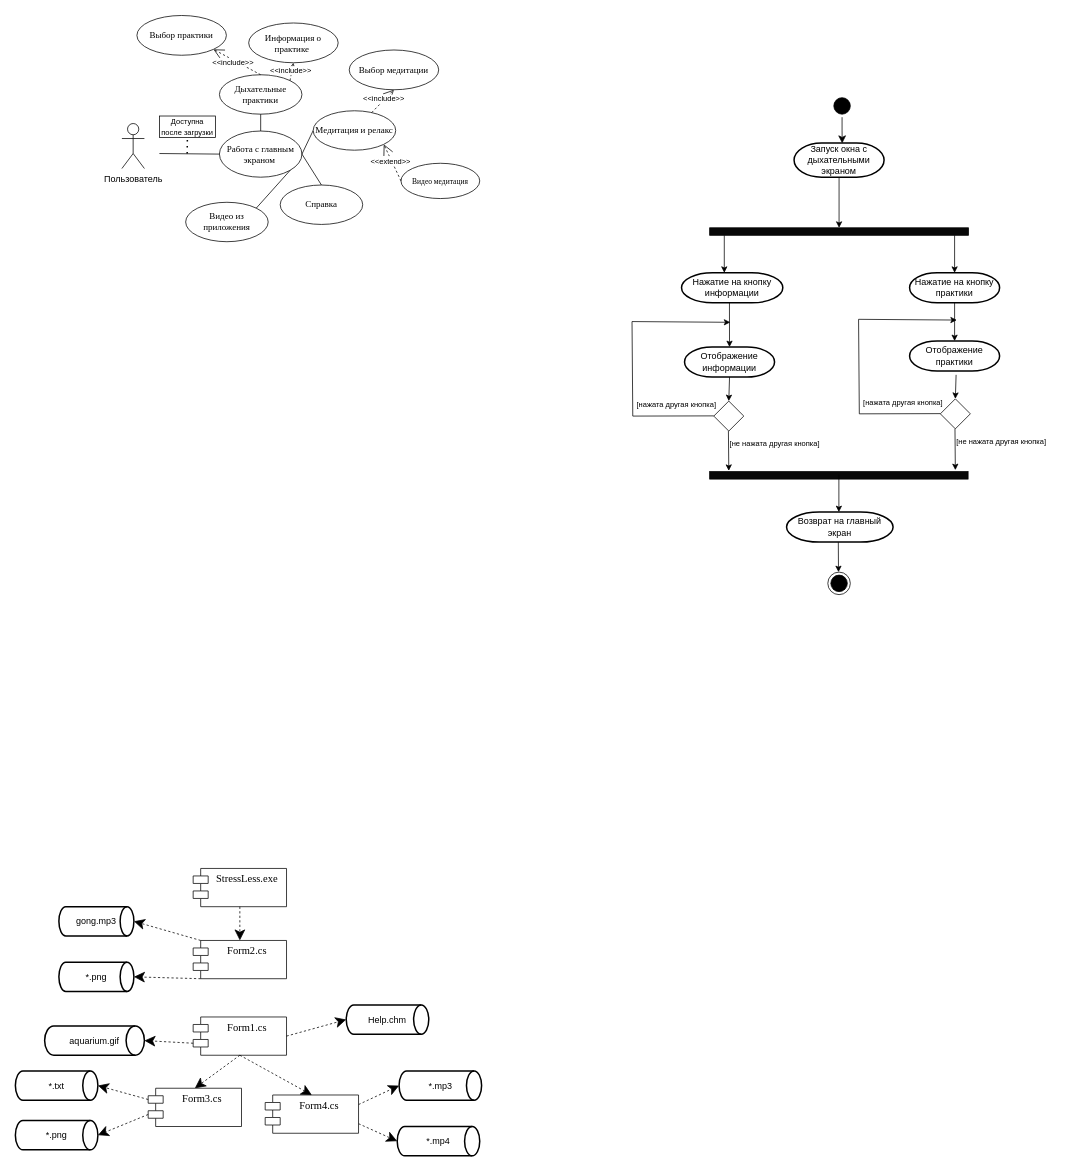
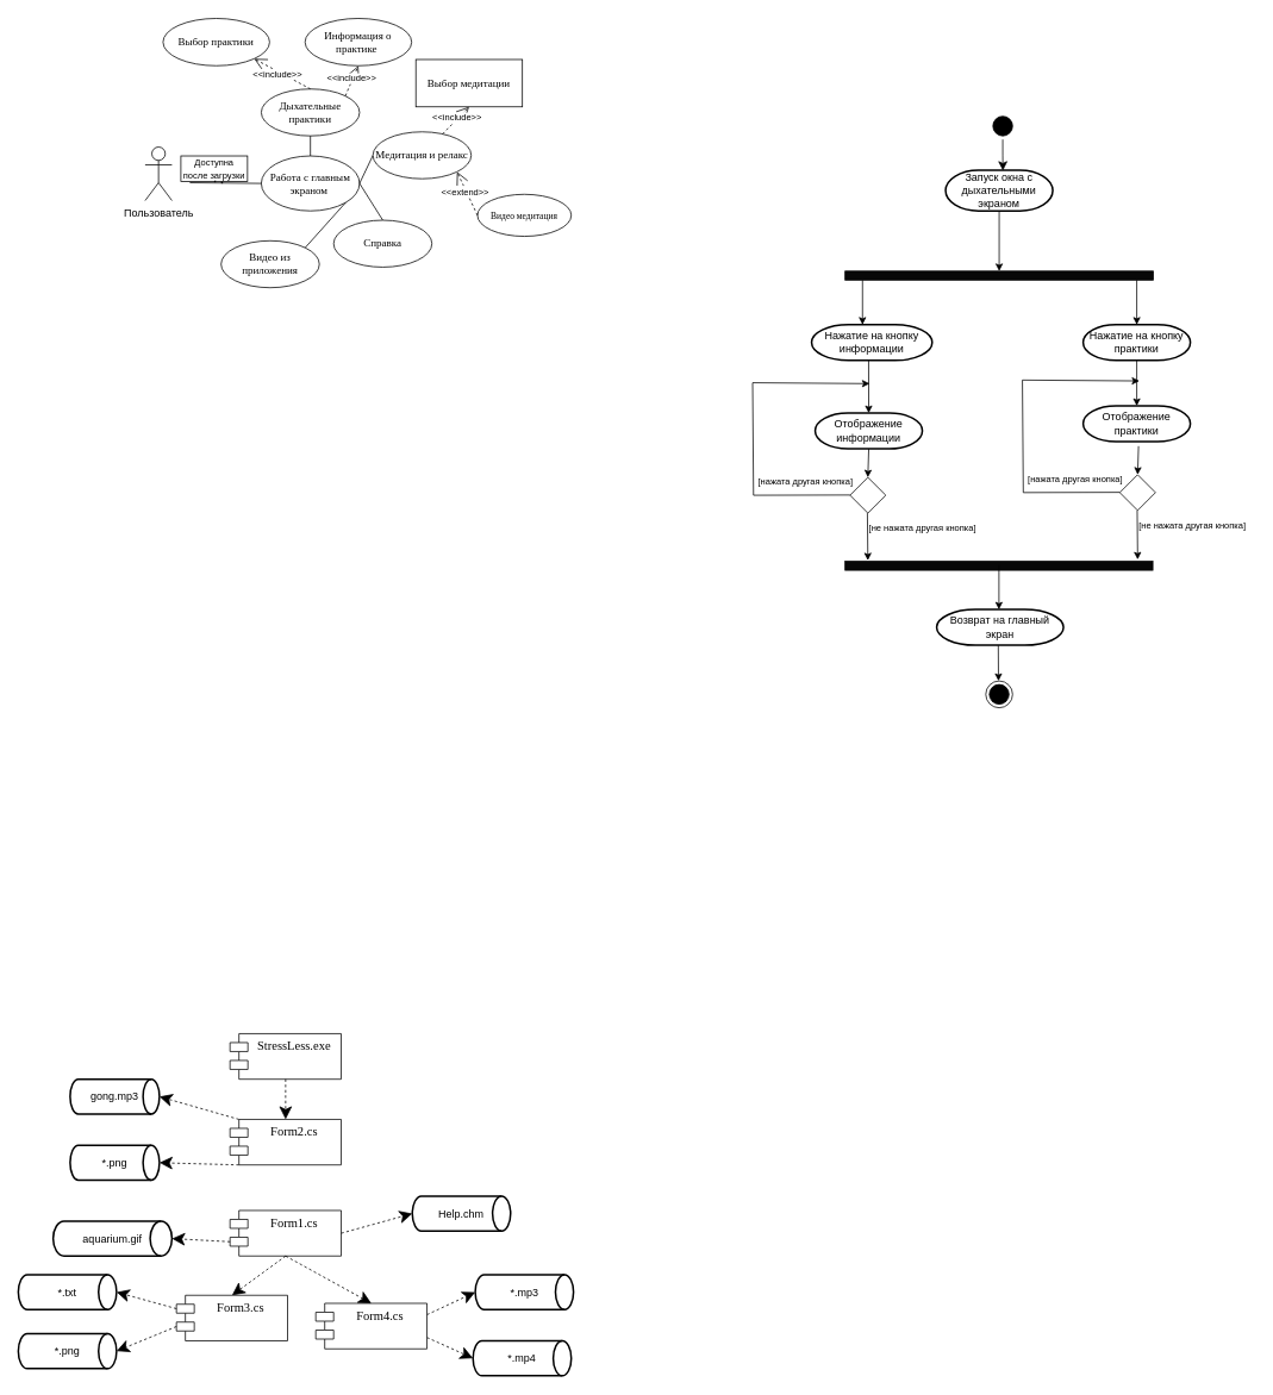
- <mxCell id="18" value="&lt;span style=&quot;font-family: &amp;quot;Times New Roman&amp;quot;, serif;&quot; lang=&quot;RU&quot;&gt;&lt;font&gt;Информация о практике&amp;nbsp;&lt;/font&gt;&lt;/span&gt;" style="ellipse;whiteSpace=wrap;html=1;" vertex="1" parent="1"><mxGeometry x="331" y="30" width="119.3" height="53" as="geometry" /></mxCell>
+ <mxCell id="18" value="&lt;span style=&quot;font-family: &amp;quot;Times New Roman&amp;quot;, serif;&quot; lang=&quot;RU&quot;&gt;&lt;font&gt;Информация о практике&amp;nbsp;&lt;/font&gt;&lt;/span&gt;" style="ellipse;whiteSpace=wrap;html=1;" vertex="1" parent="1"><mxGeometry x="341" y="20" width="119.3" height="53" as="geometry" /></mxCell>
- <mxCell id="24" value="&lt;span style=&quot;font-family: &amp;quot;Times New Roman&amp;quot;, serif;&quot; lang=&quot;RU&quot;&gt;&lt;font&gt;Выбор медитации&lt;/font&gt;&lt;/span&gt;" style="ellipse;whiteSpace=wrap;html=1;" vertex="1" parent="1"><mxGeometry x="465" y="66" width="119.3" height="53" as="geometry" /></mxCell>
+ <mxCell id="24" value="&lt;span style=&quot;font-family: &amp;quot;Times New Roman&amp;quot;, serif;&quot; lang=&quot;RU&quot;&gt;&lt;font&gt;Выбор медитации&lt;/font&gt;&lt;/span&gt;" style="whiteSpace=wrap;html=1;rounded=0;" vertex="1" parent="1"><mxGeometry x="465" y="66" width="119.3" height="53" as="geometry" /></mxCell>
- <mxCell id="4" value="&lt;font style=&quot;font-size: 10px;&quot;&gt;Доступна после загрузки&lt;/font&gt;" style="html=1;whiteSpace=wrap;" vertex="1" parent="1"><mxGeometry x="212" y="154" width="74.59" height="28.47" as="geometry" /></mxCell>
+ <mxCell id="4" value="&lt;font style=&quot;font-size: 10px;&quot;&gt;Доступна после загрузки&lt;/font&gt;" style="html=1;whiteSpace=wrap;" vertex="1" parent="1"><mxGeometry x="202" y="174" width="74.59" height="28.47" as="geometry" /></mxCell>
